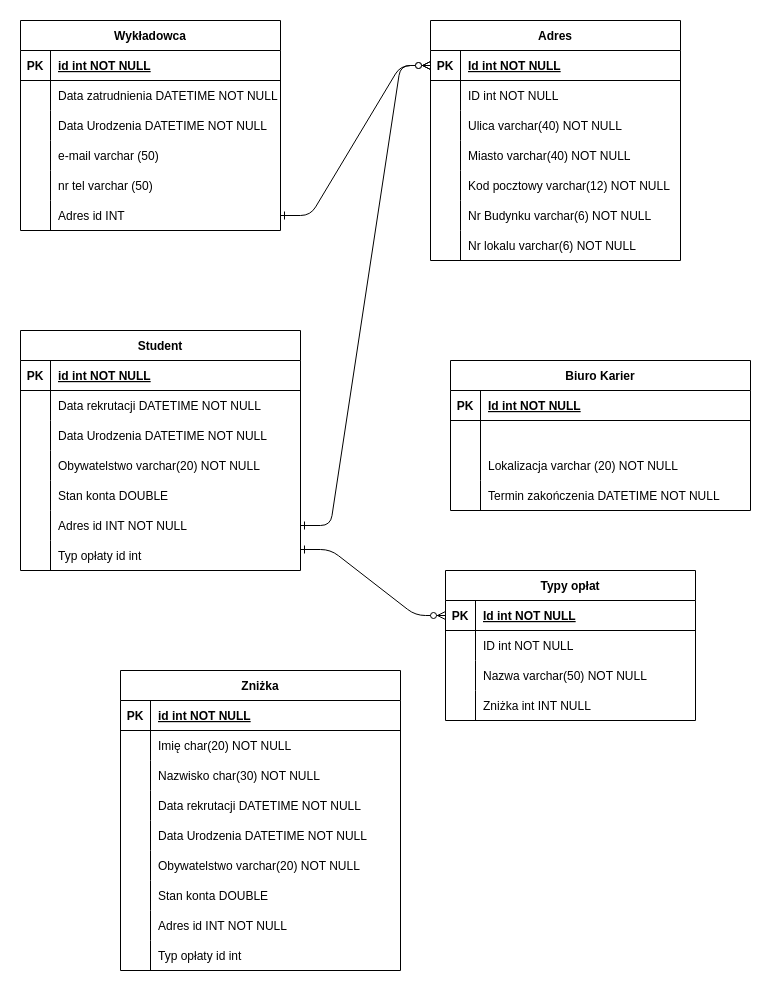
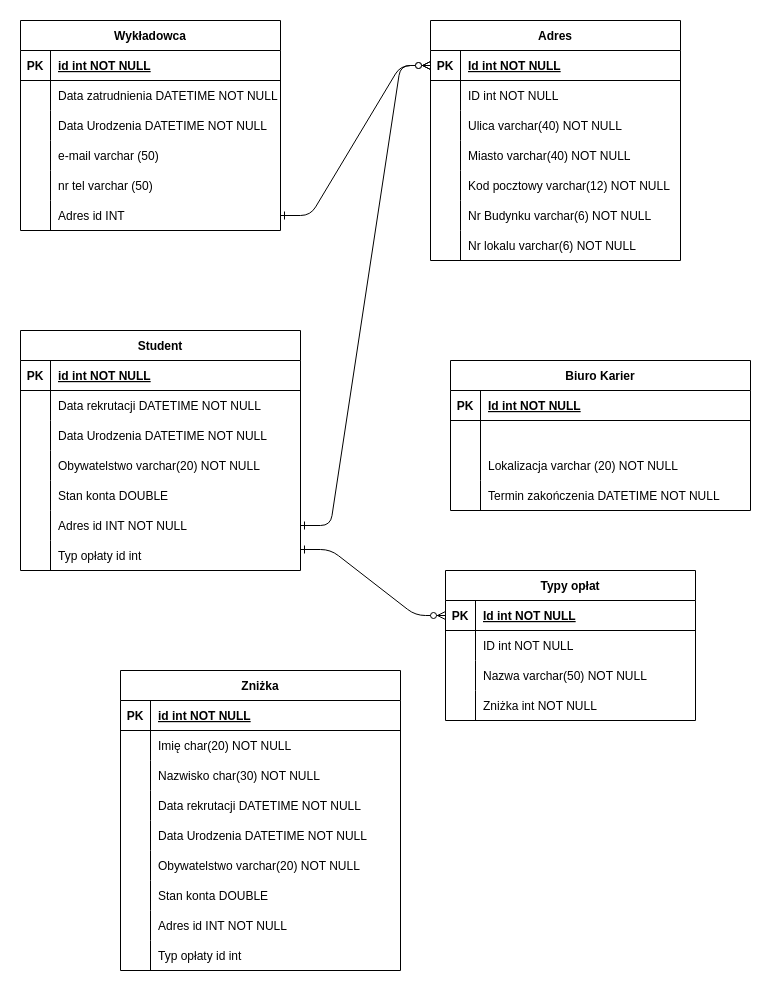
- <mxCell id="79" value="Zniżka int INT NULL" style="shape=partialRectangle;overflow=hidden;connectable=0;fillColor=none;top=0;left=0;bottom=0;right=0;align=left;spacingLeft=6;" vertex="1" parent="77"><mxGeometry x="30" width="220" height="30" as="geometry"><mxRectangle width="220" height="30" as="alternateBounds" /></mxGeometry></mxCell>
+ <mxCell id="79" value="Zniżka int NOT NULL" style="shape=partialRectangle;overflow=hidden;connectable=0;fillColor=none;top=0;left=0;bottom=0;right=0;align=left;spacingLeft=6;" vertex="1" parent="77"><mxGeometry x="30" width="220" height="30" as="geometry"><mxRectangle width="220" height="30" as="alternateBounds" /></mxGeometry></mxCell>
